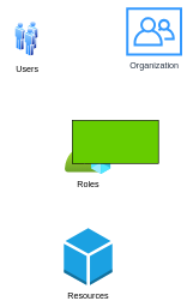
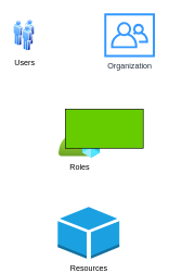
- <mxCell id="4" value="Organization" style="outlineConnect=0;fontColor=#232F3E;gradientColor=none;strokeColor=none;dashed=0;verticalLabelPosition=bottom;verticalAlign=top;align=center;html=1;fontSize=12;fontStyle=0;aspect=fixed;pointerEvents=1;shape=mxgraph.aws4.organizations_organizational_unit;fillColor=#3399FF;" vertex="1" parent="1"><mxGeometry x="175" y="10" width="78" height="67" as="geometry" /></mxCell>
+ <mxCell id="4" value="Organization" style="outlineConnect=0;fontColor=#232F3E;gradientColor=none;strokeColor=none;dashed=0;verticalLabelPosition=bottom;verticalAlign=top;align=center;html=1;fontSize=12;fontStyle=0;aspect=fixed;pointerEvents=1;shape=mxgraph.aws4.organizations_organizational_unit;fillColor=#3399FF;" vertex="1" parent="1"><mxGeometry x="160" y="20" width="78" height="67" as="geometry" /></mxCell>
- <mxCell id="2" value="&lt;font&gt;Resources&lt;/font&gt;" style="outlineConnect=0;dashed=0;verticalLabelPosition=bottom;verticalAlign=top;align=center;html=1;shape=mxgraph.aws3.resources;fillColor=#1ba1e2;strokeColor=#006EAF;" vertex="1" parent="1"><mxGeometry x="88.25" y="317" width="67.5" height="79.5" as="geometry" /></mxCell>
+ <mxCell id="2" value="&lt;font&gt;Resources&lt;/font&gt;" style="outlineConnect=0;dashed=0;verticalLabelPosition=bottom;verticalAlign=top;align=center;html=1;shape=mxgraph.aws3.resources;fillColor=#1ba1e2;strokeColor=#006EAF;" vertex="1" parent="1"><mxGeometry x="88.25" y="317" width="95" height="79.5" as="geometry" /></mxCell>
